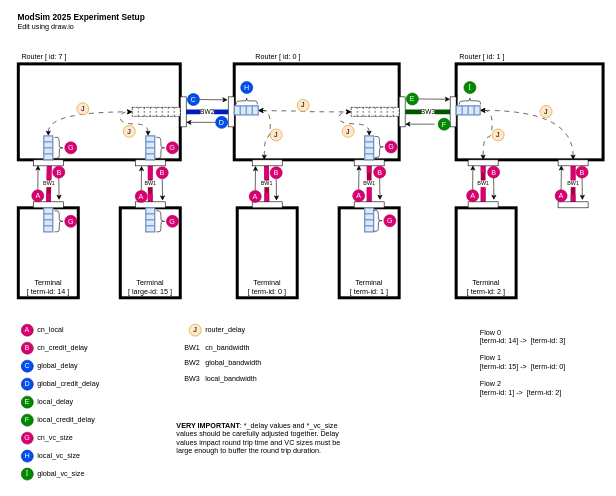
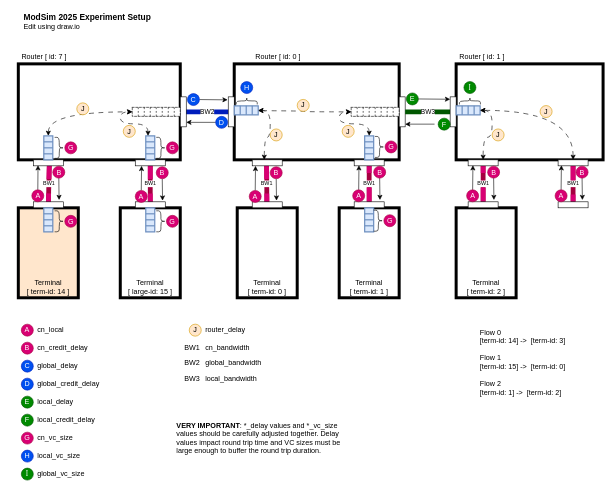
- <mxCell id="215" value="&lt;font style=&quot;font-size: 14px;&quot;&gt;&lt;b&gt;ModSim 2025 Experiment Setup&lt;/b&gt;&lt;/font&gt;&lt;div&gt;Edit using draw.io&lt;/div&gt;" style="text;html=1;align=left;verticalAlign=middle;whiteSpace=wrap;rounded=0;" vertex="1" parent="1"><mxGeometry x="27" y="20" width="250" height="30" as="geometry" /></mxCell>
+ <mxCell id="215" value="&lt;font style=&quot;font-size: 14px;&quot;&gt;&lt;b&gt;ModSim 2025 Experiment Setup&lt;/b&gt;&lt;/font&gt;&lt;div&gt;Edit using draw.io&lt;/div&gt;" style="text;html=1;align=left;verticalAlign=middle;whiteSpace=wrap;rounded=0;" vertex="1" parent="1"><mxGeometry x="37" y="20" width="250" height="30" as="geometry" /></mxCell>
- <mxCell id="8" value="Terminal&lt;div&gt;[ term-id: 14 ]&lt;/div&gt;" style="rounded=0;whiteSpace=wrap;html=1;verticalAlign=bottom;strokeWidth=5;" vertex="1" parent="1"><mxGeometry x="30" y="346" width="100" height="150" as="geometry" /></mxCell>
+ <mxCell id="8" value="Terminal&lt;div&gt;[ term-id: 14 ]&lt;/div&gt;" style="rounded=0;whiteSpace=wrap;html=1;verticalAlign=bottom;strokeWidth=5;fillColor=#ffe6cc;" vertex="1" parent="1"><mxGeometry x="30" y="346" width="100" height="150" as="geometry" /></mxCell>
